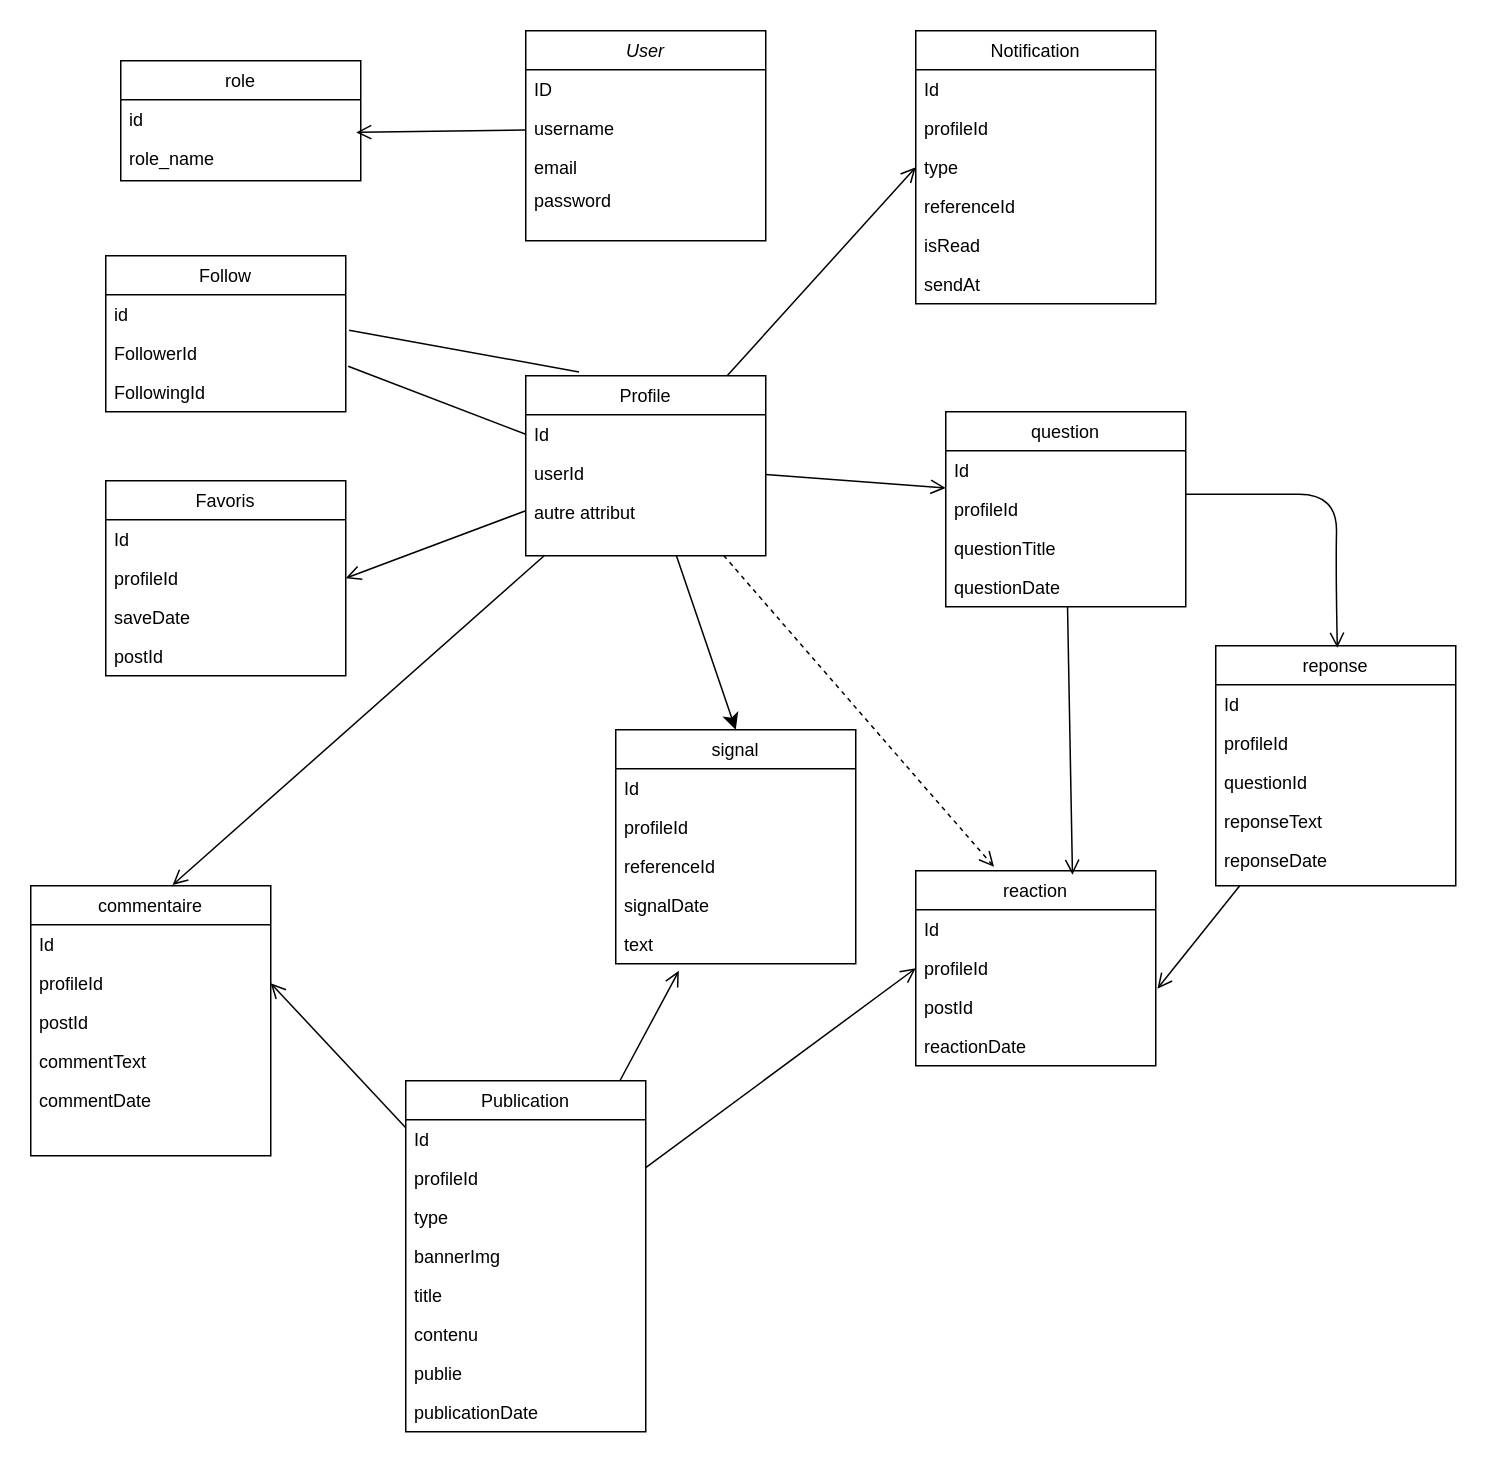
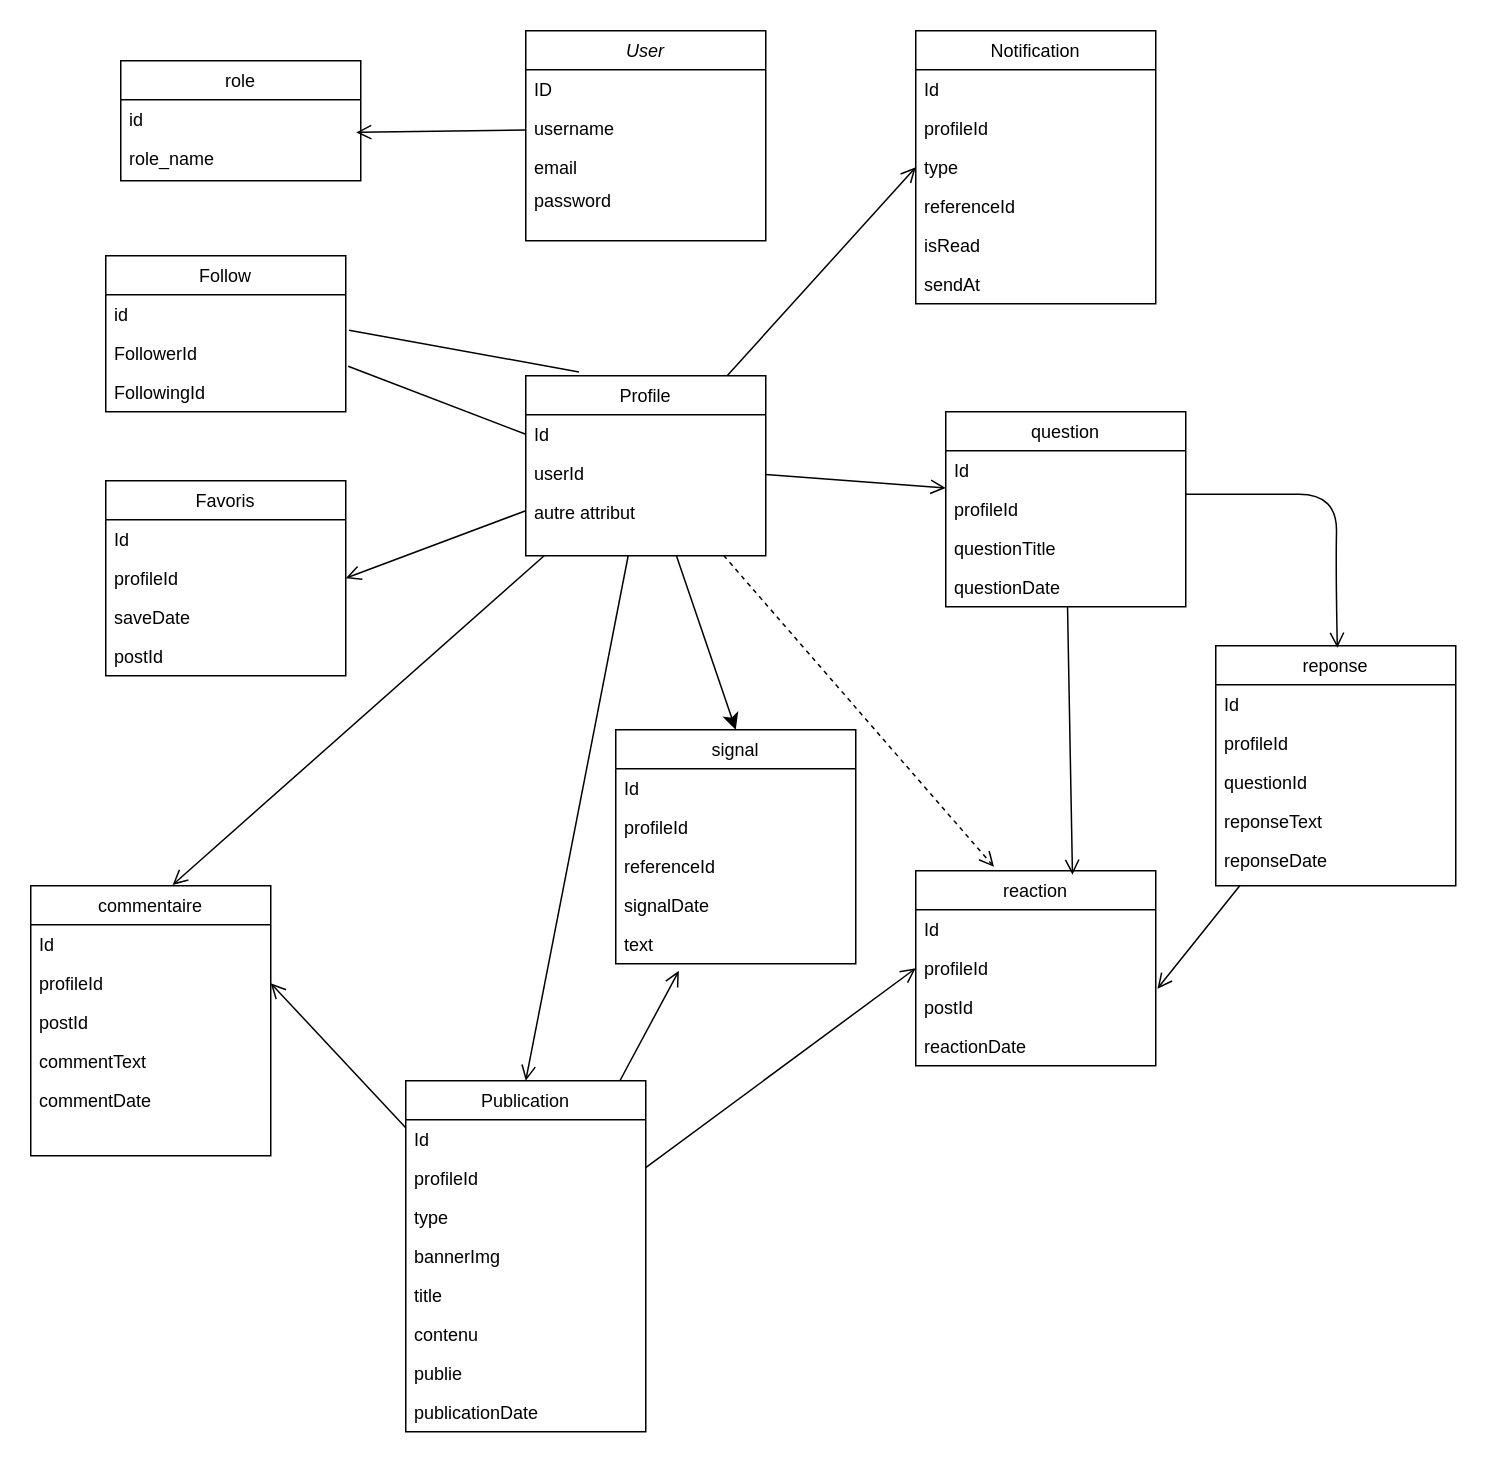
+ <mxCell id="8" style="edgeStyle=none;curved=1;rounded=0;orthogonalLoop=1;jettySize=auto;html=1;entryX=0.5;entryY=0;entryDx=0;entryDy=0;fontSize=12;startSize=8;endSize=8;endArrow=open;endFill=0;" edge="1" parent="1" source="12" target="28"><mxGeometry relative="1" as="geometry" /></mxCell>
